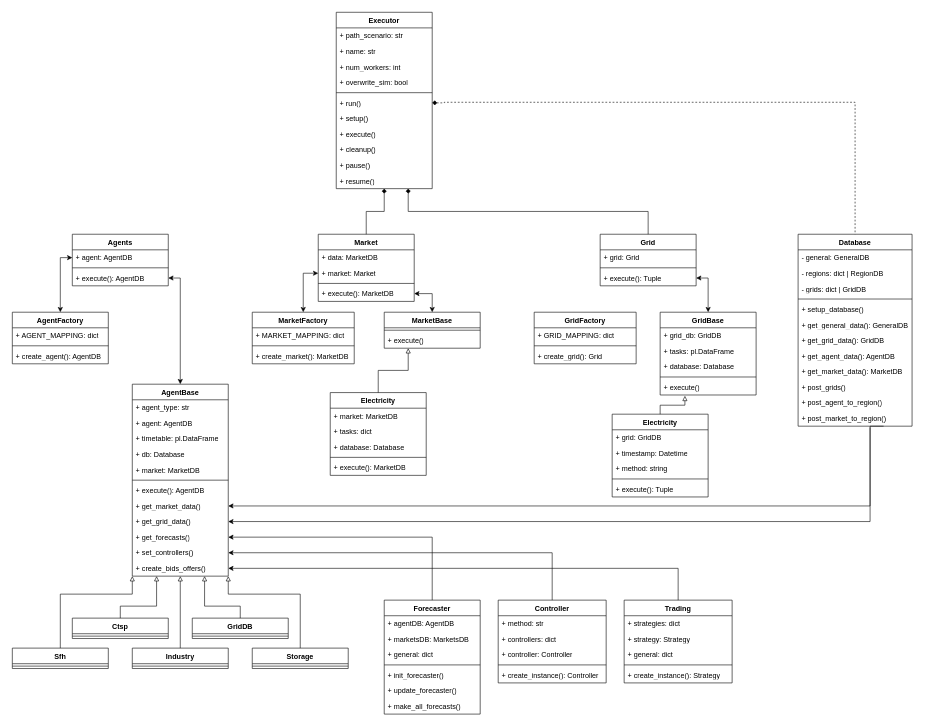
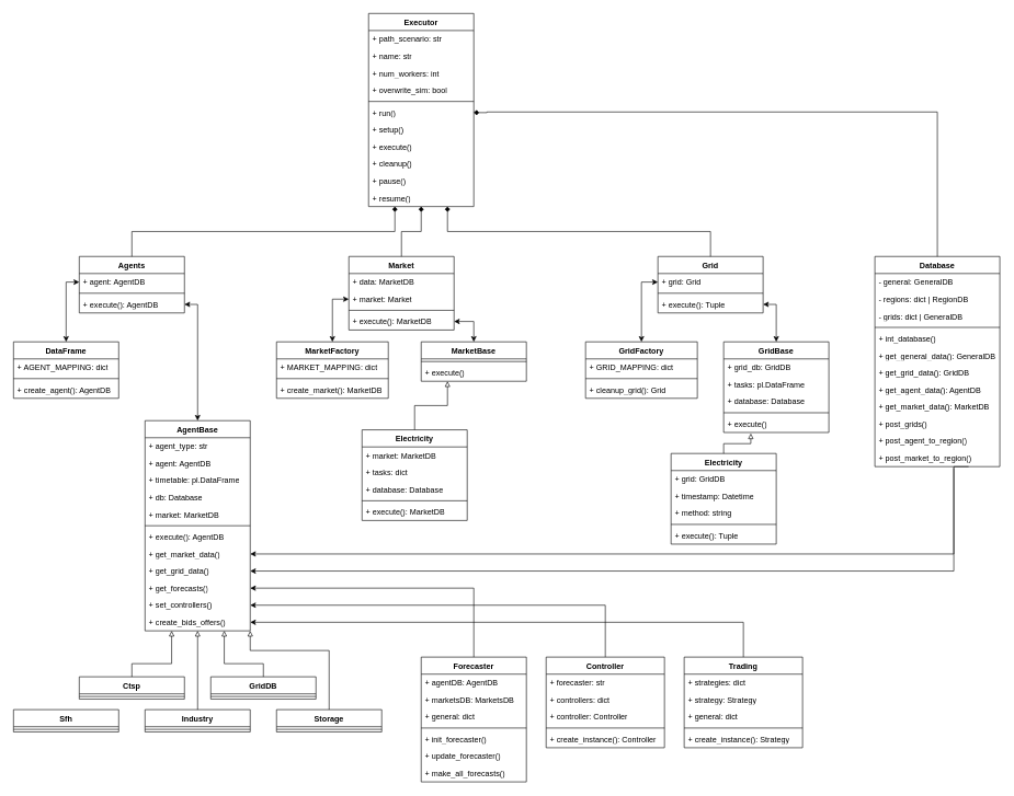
- <mxCell id="40" value="" style="endArrow=none;startArrow=diamond;html=1;rounded=0;exitX=1;exitY=0.5;exitDx=0;exitDy=0;edgeStyle=orthogonalEdgeStyle;startFill=1;dashed=1;" parent="1" source="8" target="27" edge="1"><mxGeometry width="50" height="50" relative="1" as="geometry"><mxPoint x="740" y="85" as="sourcePoint" /><mxPoint x="1445" y="390" as="targetPoint" /><Array as="points"><mxPoint x="740" y="171" /><mxPoint x="1430" y="170" /></Array></mxGeometry></mxCell>
+ <mxCell id="40" value="" style="endArrow=none;startArrow=diamond;html=1;rounded=0;exitX=1;exitY=0.5;exitDx=0;exitDy=0;edgeStyle=orthogonalEdgeStyle;startFill=1;" parent="1" source="8" target="27" edge="1"><mxGeometry width="50" height="50" relative="1" as="geometry"><mxPoint x="740" y="85" as="sourcePoint" /><mxPoint x="1445" y="390" as="targetPoint" /><Array as="points"><mxPoint x="740" y="171" /><mxPoint x="1430" y="170" /></Array></mxGeometry></mxCell>
+ <mxCell id="41" value="" style="endArrow=diamond;startArrow=none;html=1;rounded=0;entryX=0.25;entryY=1;entryDx=0;entryDy=0;exitX=0.5;exitY=0;exitDx=0;exitDy=0;edgeStyle=orthogonalEdgeStyle;startFill=0;endFill=1;" parent="1" source="14" target="2" edge="1"><mxGeometry width="50" height="50" relative="1" as="geometry"><mxPoint x="570" y="410" as="sourcePoint" /><mxPoint x="620" y="360" as="targetPoint" /></mxGeometry></mxCell>
+ <mxCell id="129" value="" style="endArrow=classic;startArrow=classic;html=1;rounded=0;entryX=0;entryY=0.5;entryDx=0;entryDy=0;exitX=0.5;exitY=0;exitDx=0;exitDy=0;edgeStyle=orthogonalEdgeStyle;" parent="1" source="119" target="24" edge="1"><mxGeometry width="50" height="50" relative="1" as="geometry"><mxPoint x="515" y="530" as="sourcePoint" /><mxPoint x="540" y="465" as="targetPoint" /></mxGeometry></mxCell>
- <mxCell id="30" value="- grids: dict | GridDB" style="text;strokeColor=none;fillColor=none;align=left;verticalAlign=top;spacingLeft=4;spacingRight=4;overflow=hidden;rotatable=0;points=[[0,0.5],[1,0.5]];portConstraint=eastwest;whiteSpace=wrap;html=1;" parent="27" vertex="1"><mxGeometry y="78" width="190" height="26" as="geometry" /></mxCell>
+ <mxCell id="30" value="- grids: dict | GeneralDB" style="text;strokeColor=none;fillColor=none;align=left;verticalAlign=top;spacingLeft=4;spacingRight=4;overflow=hidden;rotatable=0;points=[[0,0.5],[1,0.5]];portConstraint=eastwest;whiteSpace=wrap;html=1;" parent="27" vertex="1"><mxGeometry y="78" width="190" height="26" as="geometry" /></mxCell>
- <mxCell id="32" value="+ setup_database()" style="text;strokeColor=none;fillColor=none;align=left;verticalAlign=top;spacingLeft=4;spacingRight=4;overflow=hidden;rotatable=0;points=[[0,0.5],[1,0.5]];portConstraint=eastwest;whiteSpace=wrap;html=1;" parent="27" vertex="1"><mxGeometry y="112" width="190" height="26" as="geometry" /></mxCell>
+ <mxCell id="32" value="+ int_database()" style="text;strokeColor=none;fillColor=none;align=left;verticalAlign=top;spacingLeft=4;spacingRight=4;overflow=hidden;rotatable=0;points=[[0,0.5],[1,0.5]];portConstraint=eastwest;whiteSpace=wrap;html=1;" parent="27" vertex="1"><mxGeometry y="112" width="190" height="26" as="geometry" /></mxCell>
- <mxCell id="45" value="AgentFactory" style="swimlane;fontStyle=1;align=center;verticalAlign=top;childLayout=stackLayout;horizontal=1;startSize=26;horizontalStack=0;resizeParent=1;resizeParentMax=0;resizeLast=0;collapsible=1;marginBottom=0;whiteSpace=wrap;html=1;" parent="1" vertex="1"><mxGeometry x="20" y="520" width="160" height="86" as="geometry" /></mxCell>
+ <mxCell id="45" value="DataFrame" style="swimlane;fontStyle=1;align=center;verticalAlign=top;childLayout=stackLayout;horizontal=1;startSize=26;horizontalStack=0;resizeParent=1;resizeParentMax=0;resizeLast=0;collapsible=1;marginBottom=0;whiteSpace=wrap;html=1;" parent="1" vertex="1"><mxGeometry x="20" y="520" width="160" height="86" as="geometry" /></mxCell>
- <mxCell id="122" value="+ create_grid(): Grid" style="text;strokeColor=none;fillColor=none;align=left;verticalAlign=top;spacingLeft=4;spacingRight=4;overflow=hidden;rotatable=0;points=[[0,0.5],[1,0.5]];portConstraint=eastwest;whiteSpace=wrap;html=1;" parent="119" vertex="1"><mxGeometry y="60" width="170" height="26" as="geometry" /></mxCell>
+ <mxCell id="122" value="+ cleanup_grid(): Grid" style="text;strokeColor=none;fillColor=none;align=left;verticalAlign=top;spacingLeft=4;spacingRight=4;overflow=hidden;rotatable=0;points=[[0,0.5],[1,0.5]];portConstraint=eastwest;whiteSpace=wrap;html=1;" parent="119" vertex="1"><mxGeometry y="60" width="170" height="26" as="geometry" /></mxCell>
- <mxCell id="66" value="" style="endArrow=block;html=1;rounded=0;endFill=0;exitX=0.5;exitY=0;exitDx=0;exitDy=0;entryX=0;entryY=1;entryDx=0;entryDy=0;edgeStyle=orthogonalEdgeStyle;" parent="1" source="64" target="50" edge="1"><mxGeometry width="50" height="50" relative="1" as="geometry"><mxPoint x="470" y="730" as="sourcePoint" /><mxPoint x="260" y="840" as="targetPoint" /><Array as="points"><mxPoint x="100" y="990" /><mxPoint x="220" y="990" /></Array></mxGeometry></mxCell>
- <mxCell id="95" value="+ method: str" style="text;strokeColor=none;fillColor=none;align=left;verticalAlign=top;spacingLeft=4;spacingRight=4;overflow=hidden;rotatable=0;points=[[0,0.5],[1,0.5]];portConstraint=eastwest;whiteSpace=wrap;html=1;" parent="94" vertex="1"><mxGeometry y="26" width="180" height="26" as="geometry" /></mxCell>
+ <mxCell id="95" value="+ forecaster: str" style="text;strokeColor=none;fillColor=none;align=left;verticalAlign=top;spacingLeft=4;spacingRight=4;overflow=hidden;rotatable=0;points=[[0,0.5],[1,0.5]];portConstraint=eastwest;whiteSpace=wrap;html=1;" parent="94" vertex="1"><mxGeometry y="26" width="180" height="26" as="geometry" /></mxCell>
